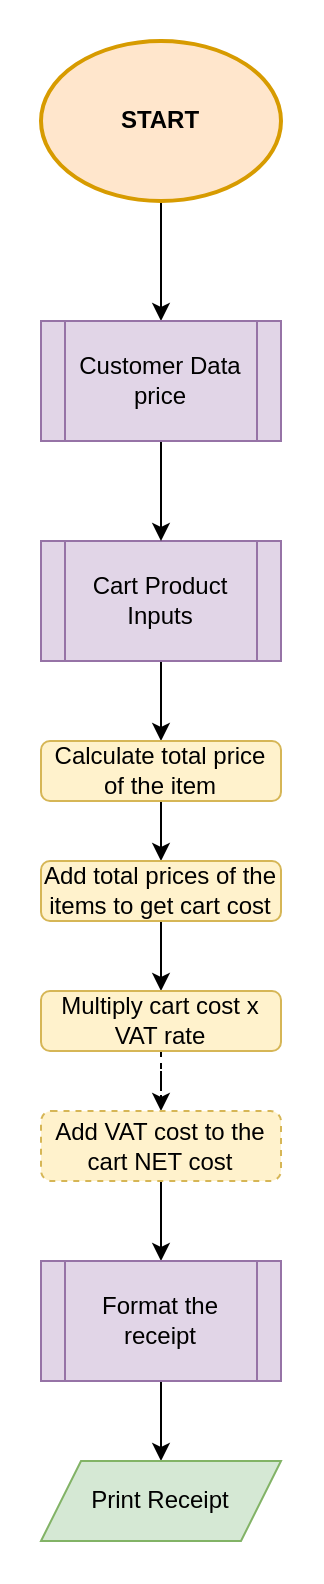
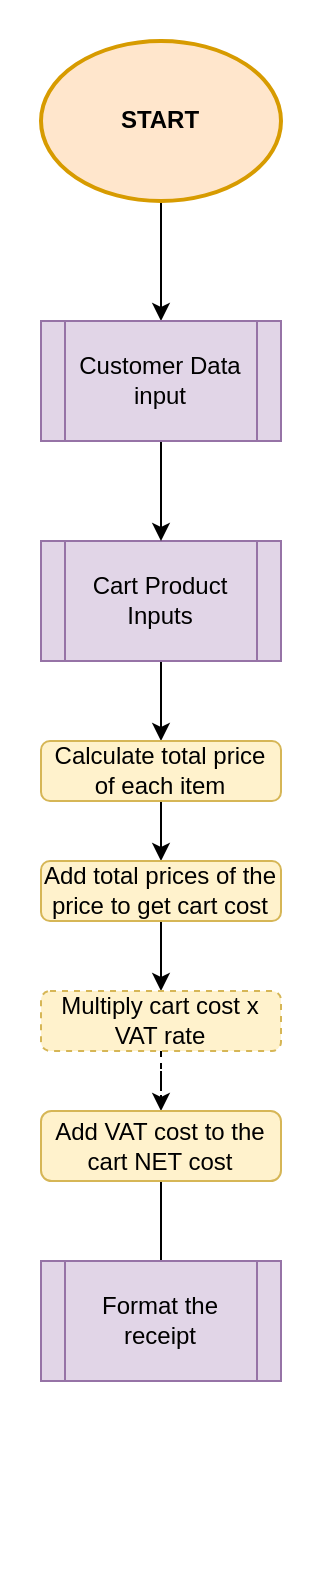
- <mxCell id="7" value="Customer Data price" style="shape=process;whiteSpace=wrap;html=1;backgroundOutline=1;fillColor=#e1d5e7;strokeColor=#9673a6;" vertex="1" parent="1"><mxGeometry x="20" y="160" width="120" height="60" as="geometry" /></mxCell>
+ <mxCell id="7" value="Customer Data input" style="shape=process;whiteSpace=wrap;html=1;backgroundOutline=1;fillColor=#e1d5e7;strokeColor=#9673a6;" vertex="1" parent="1"><mxGeometry x="20" y="160" width="120" height="60" as="geometry" /></mxCell>
- <mxCell id="9" value="Calculate total price of the item" style="rounded=1;whiteSpace=wrap;html=1;fillColor=#fff2cc;strokeColor=#d6b656;" vertex="1" parent="1"><mxGeometry x="20" y="370" width="120" height="30" as="geometry" /></mxCell>
+ <mxCell id="9" value="Calculate total price of each item" style="rounded=1;whiteSpace=wrap;html=1;fillColor=#fff2cc;strokeColor=#d6b656;" vertex="1" parent="1"><mxGeometry x="20" y="370" width="120" height="30" as="geometry" /></mxCell>
- <mxCell id="11" value="Add total prices of the items to get cart cost" style="whiteSpace=wrap;html=1;rounded=1;fillColor=#fff2cc;strokeColor=#d6b656;" vertex="1" parent="1"><mxGeometry x="20" y="430" width="120" height="30" as="geometry" /></mxCell>
+ <mxCell id="11" value="Add total prices of the price to get cart cost" style="whiteSpace=wrap;html=1;rounded=1;fillColor=#fff2cc;strokeColor=#d6b656;" vertex="1" parent="1"><mxGeometry x="20" y="430" width="120" height="30" as="geometry" /></mxCell>
- <mxCell id="13" value="Multiply cart cost x VAT rate" style="whiteSpace=wrap;html=1;rounded=1;fillColor=#fff2cc;strokeColor=#d6b656;" vertex="1" parent="1"><mxGeometry x="20" y="495" width="120" height="30" as="geometry" /></mxCell>
+ <mxCell id="13" value="Multiply cart cost x VAT rate" style="whiteSpace=wrap;html=1;rounded=1;fillColor=#fff2cc;strokeColor=#d6b656;dashed=1;" vertex="1" parent="1"><mxGeometry x="20" y="495" width="120" height="30" as="geometry" /></mxCell>
- <mxCell id="15" value="Add VAT cost to the cart NET cost" style="whiteSpace=wrap;html=1;rounded=1;fillColor=#fff2cc;strokeColor=#d6b656;dashed=1;" vertex="1" parent="1"><mxGeometry x="20" y="555" width="120" height="35" as="geometry" /></mxCell>
+ <mxCell id="15" value="Add VAT cost to the cart NET cost" style="whiteSpace=wrap;html=1;rounded=1;fillColor=#fff2cc;strokeColor=#d6b656;" vertex="1" parent="1"><mxGeometry x="20" y="555" width="120" height="35" as="geometry" /></mxCell>
- <mxCell id="14" value="" style="edgeStyle=orthogonalEdgeStyle;rounded=0;orthogonalLoop=1;jettySize=auto;html=1;" edge="1" parent="1" source="15" target="17"><mxGeometry relative="1" as="geometry" /></mxCell>
+ <mxCell id="14" value="" style="edgeStyle=orthogonalEdgeStyle;rounded=0;orthogonalLoop=1;jettySize=auto;html=1;endArrow=none;" edge="1" parent="1" source="15" target="17"><mxGeometry relative="1" as="geometry" /></mxCell>
- <mxCell id="16" value="" style="edgeStyle=orthogonalEdgeStyle;rounded=0;orthogonalLoop=1;jettySize=auto;html=1;" edge="1" parent="1" source="17" target="18"><mxGeometry relative="1" as="geometry" /></mxCell>
- <mxCell id="18" value="Print Receipt" style="shape=parallelogram;perimeter=parallelogramPerimeter;whiteSpace=wrap;html=1;fixedSize=1;fillColor=#d5e8d4;strokeColor=#82b366;" vertex="1" parent="1"><mxGeometry x="20" y="730" width="120" height="40" as="geometry" /></mxCell>
